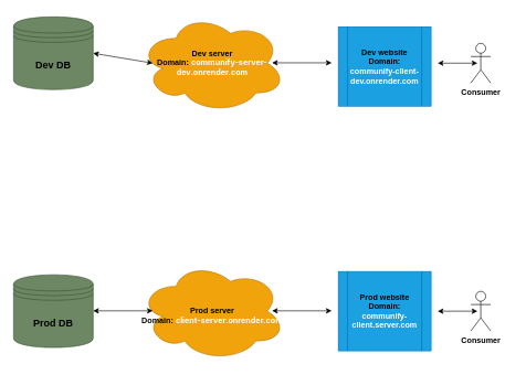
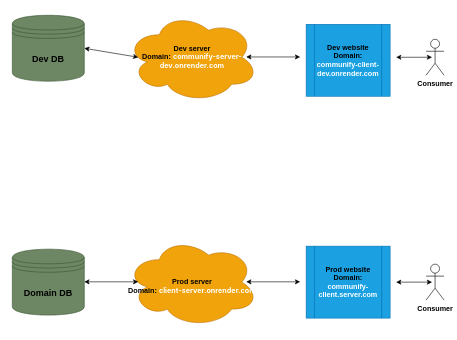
- <mxCell id="3" value="Prod DB" style="shape=datastore;whiteSpace=wrap;html=1;fontSize=15;fontColor=#000000;fontStyle=1;fillColor=#6d8764;strokeColor=#3A5431;" vertex="1" parent="1"><mxGeometry x="20" y="415" width="120" height="110" as="geometry" /></mxCell>
+ <mxCell id="3" value="Domain DB" style="shape=datastore;whiteSpace=wrap;html=1;fontSize=15;fontColor=#000000;fontStyle=1;fillColor=#6d8764;strokeColor=#3A5431;" vertex="1" parent="1"><mxGeometry x="20" y="415" width="120" height="110" as="geometry" /></mxCell>
